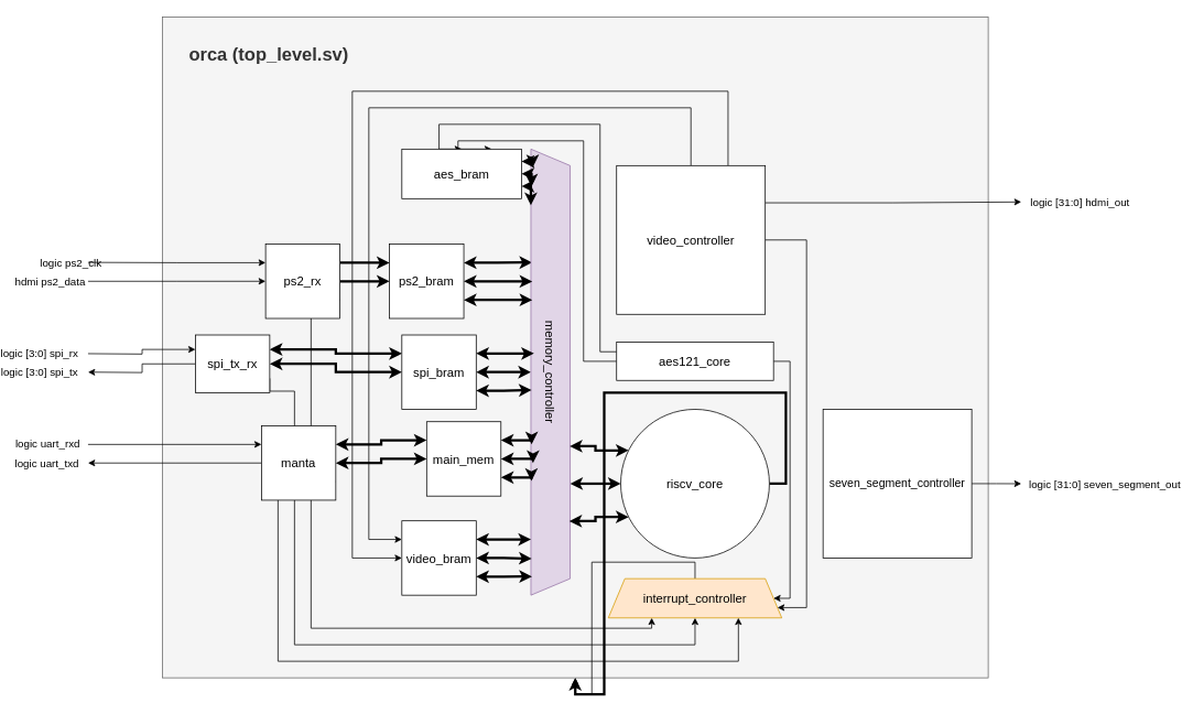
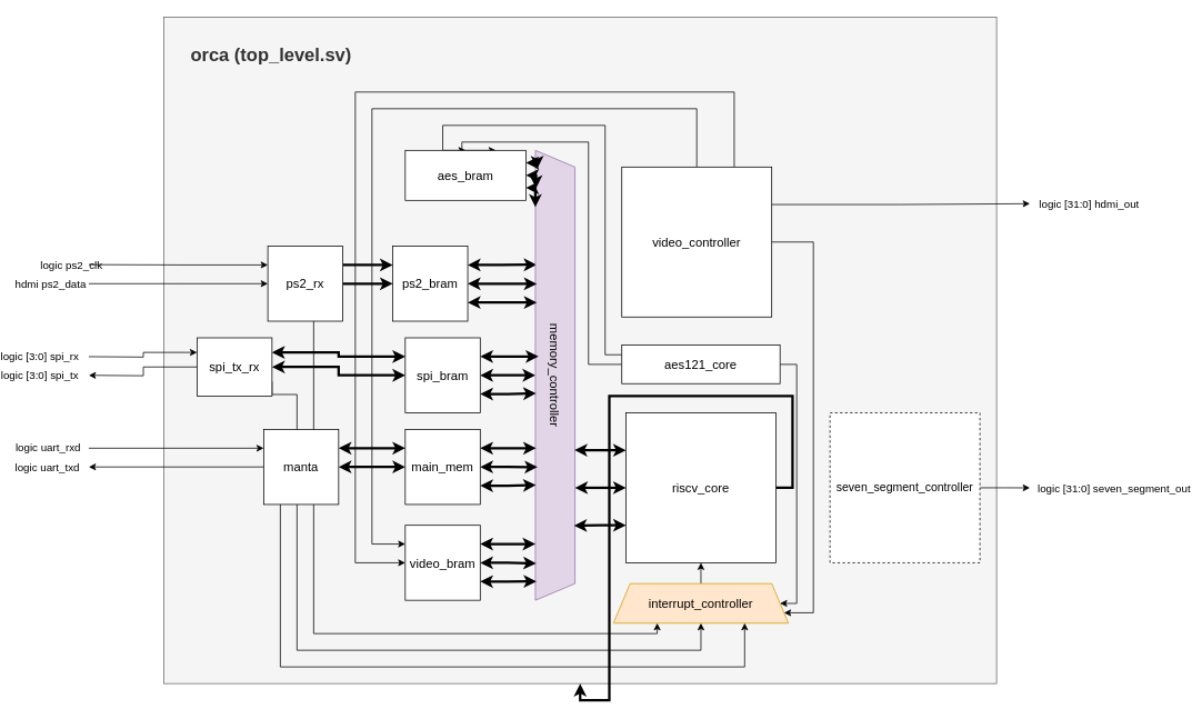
- <mxCell id="27" value="main_mem" style="whiteSpace=wrap;html=1;aspect=fixed;fontSize=15;" vertex="1" parent="1"><mxGeometry x="490" y="510" width="90" height="90" as="geometry" /></mxCell>
+ <mxCell id="27" value="main_mem" style="whiteSpace=wrap;html=1;aspect=fixed;fontSize=15;" vertex="1" parent="1"><mxGeometry x="460" y="515" width="90" height="90" as="geometry" /></mxCell>
- <mxCell id="5" value="riscv_core" style="ellipse;whiteSpace=wrap;html=1;aspect=fixed;fontSize=15;" vertex="1" parent="1"><mxGeometry x="725" y="495" width="180" height="180" as="geometry" /></mxCell>
+ <mxCell id="5" value="riscv_core" style="whiteSpace=wrap;html=1;aspect=fixed;fontSize=15;" vertex="1" parent="1"><mxGeometry x="725" y="495" width="180" height="180" as="geometry" /></mxCell>
- <mxCell id="59" value="seven_segment_controller" style="whiteSpace=wrap;html=1;aspect=fixed;fontSize=14;" vertex="1" parent="1"><mxGeometry x="970" y="495" width="180" height="180" as="geometry" /></mxCell>
+ <mxCell id="59" value="seven_segment_controller" style="whiteSpace=wrap;html=1;aspect=fixed;fontSize=14;dashed=1;" vertex="1" parent="1"><mxGeometry x="970" y="495" width="180" height="180" as="geometry" /></mxCell>
- <mxCell id="23" style="edgeStyle=orthogonalEdgeStyle;rounded=0;orthogonalLoop=1;jettySize=auto;html=1;exitX=0.5;exitY=0;exitDx=0;exitDy=0;" edge="1" parent="1" source="24" target="2"><mxGeometry relative="1" as="geometry" /></mxCell>
+ <mxCell id="23" style="edgeStyle=orthogonalEdgeStyle;rounded=0;orthogonalLoop=1;jettySize=auto;html=1;exitX=0.5;exitY=0;exitDx=0;exitDy=0;entryX=0.5;entryY=1;entryDx=0;entryDy=0;" edge="1" parent="1" source="24" target="5"><mxGeometry relative="1" as="geometry" /></mxCell>
